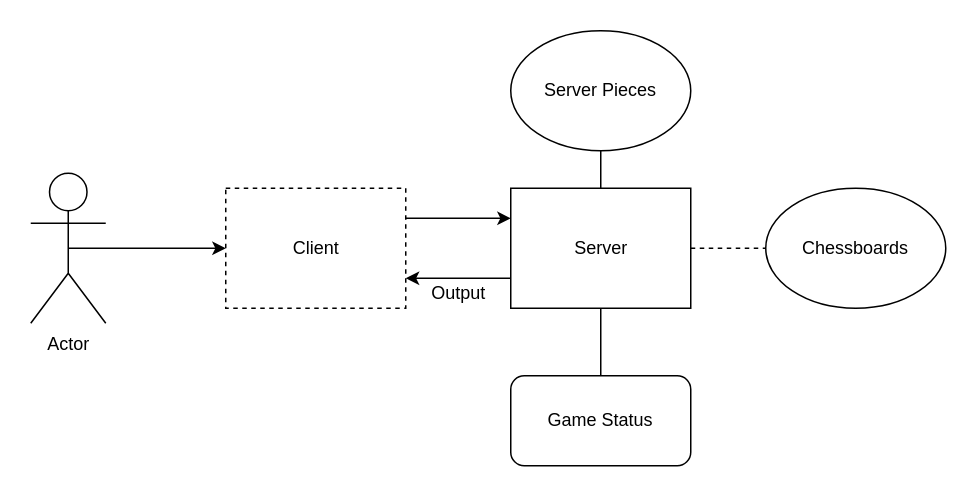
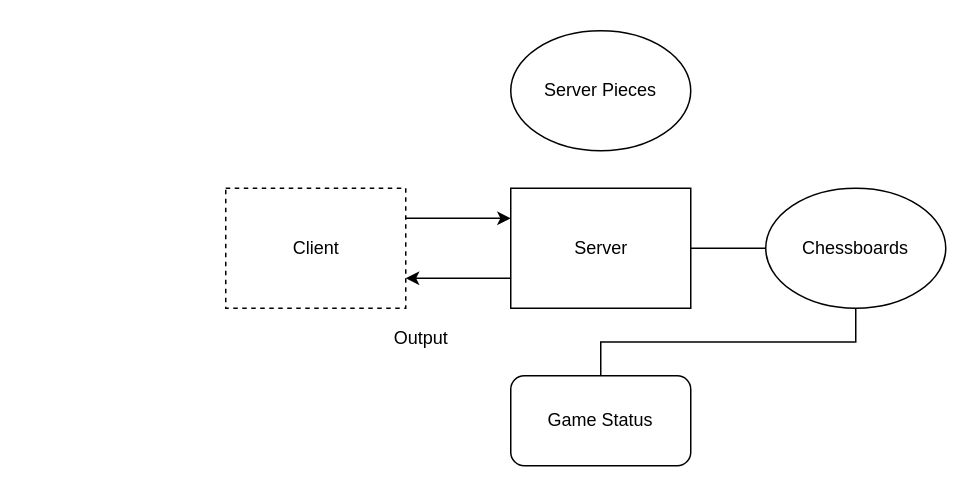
- <mxCell id="5" style="edgeStyle=orthogonalEdgeStyle;rounded=0;orthogonalLoop=1;jettySize=auto;html=1;exitX=0.5;exitY=0;exitDx=0;exitDy=0;entryX=0.5;entryY=1;entryDx=0;entryDy=0;endArrow=none;endFill=0;" edge="1" parent="1" source="7" target="12"><mxGeometry relative="1" as="geometry" /></mxCell>
- <mxCell id="9" value="Actor" style="shape=umlActor;verticalLabelPosition=bottom;labelBackgroundColor=#ffffff;verticalAlign=top;html=1;" vertex="1" parent="1"><mxGeometry x="20" y="115" width="50" height="100" as="geometry" /></mxCell>
- <mxCell id="8" style="edgeStyle=orthogonalEdgeStyle;rounded=0;orthogonalLoop=1;jettySize=auto;html=1;exitX=0.5;exitY=0.5;exitDx=0;exitDy=0;exitPerimeter=0;entryX=0;entryY=0.5;entryDx=0;entryDy=0;" edge="1" parent="1" source="9" target="3"><mxGeometry relative="1" as="geometry" /></mxCell>
- <mxCell id="6" style="edgeStyle=orthogonalEdgeStyle;rounded=0;orthogonalLoop=1;jettySize=auto;html=1;exitX=1;exitY=0.5;exitDx=0;exitDy=0;entryX=0;entryY=0.5;entryDx=0;entryDy=0;endArrow=none;endFill=0;dashed=1;" edge="1" parent="1" source="7" target="11"><mxGeometry relative="1" as="geometry" /></mxCell>
+ <mxCell id="6" style="edgeStyle=orthogonalEdgeStyle;rounded=0;orthogonalLoop=1;jettySize=auto;html=1;exitX=1;exitY=0.5;exitDx=0;exitDy=0;entryX=0;entryY=0.5;entryDx=0;entryDy=0;endArrow=none;endFill=0;" edge="1" parent="1" source="7" target="11"><mxGeometry relative="1" as="geometry" /></mxCell>
- <mxCell id="10" value="Output" style="text;html=1;align=center;verticalAlign=middle;resizable=0;points=[];autosize=1;" vertex="1" parent="1"><mxGeometry x="280" y="185" width="50" height="20" as="geometry" /></mxCell>
+ <mxCell id="10" value="Output" style="text;html=1;align=center;verticalAlign=middle;resizable=0;points=[];autosize=1;" vertex="1" parent="1"><mxGeometry x="255" y="215" width="50" height="20" as="geometry" /></mxCell>
- <mxCell id="13" style="edgeStyle=orthogonalEdgeStyle;rounded=0;orthogonalLoop=1;jettySize=auto;html=1;exitX=0.5;exitY=0;exitDx=0;exitDy=0;entryX=0.5;entryY=1;entryDx=0;entryDy=0;endArrow=none;endFill=0;" edge="1" parent="1" source="14" target="7"><mxGeometry relative="1" as="geometry" /></mxCell>
+ <mxCell id="13" style="edgeStyle=orthogonalEdgeStyle;rounded=0;orthogonalLoop=1;jettySize=auto;html=1;exitX=0.5;exitY=0;exitDx=0;exitDy=0;endArrow=none;endFill=0;" edge="1" parent="1" source="14" target="11"><mxGeometry relative="1" as="geometry" /></mxCell>
